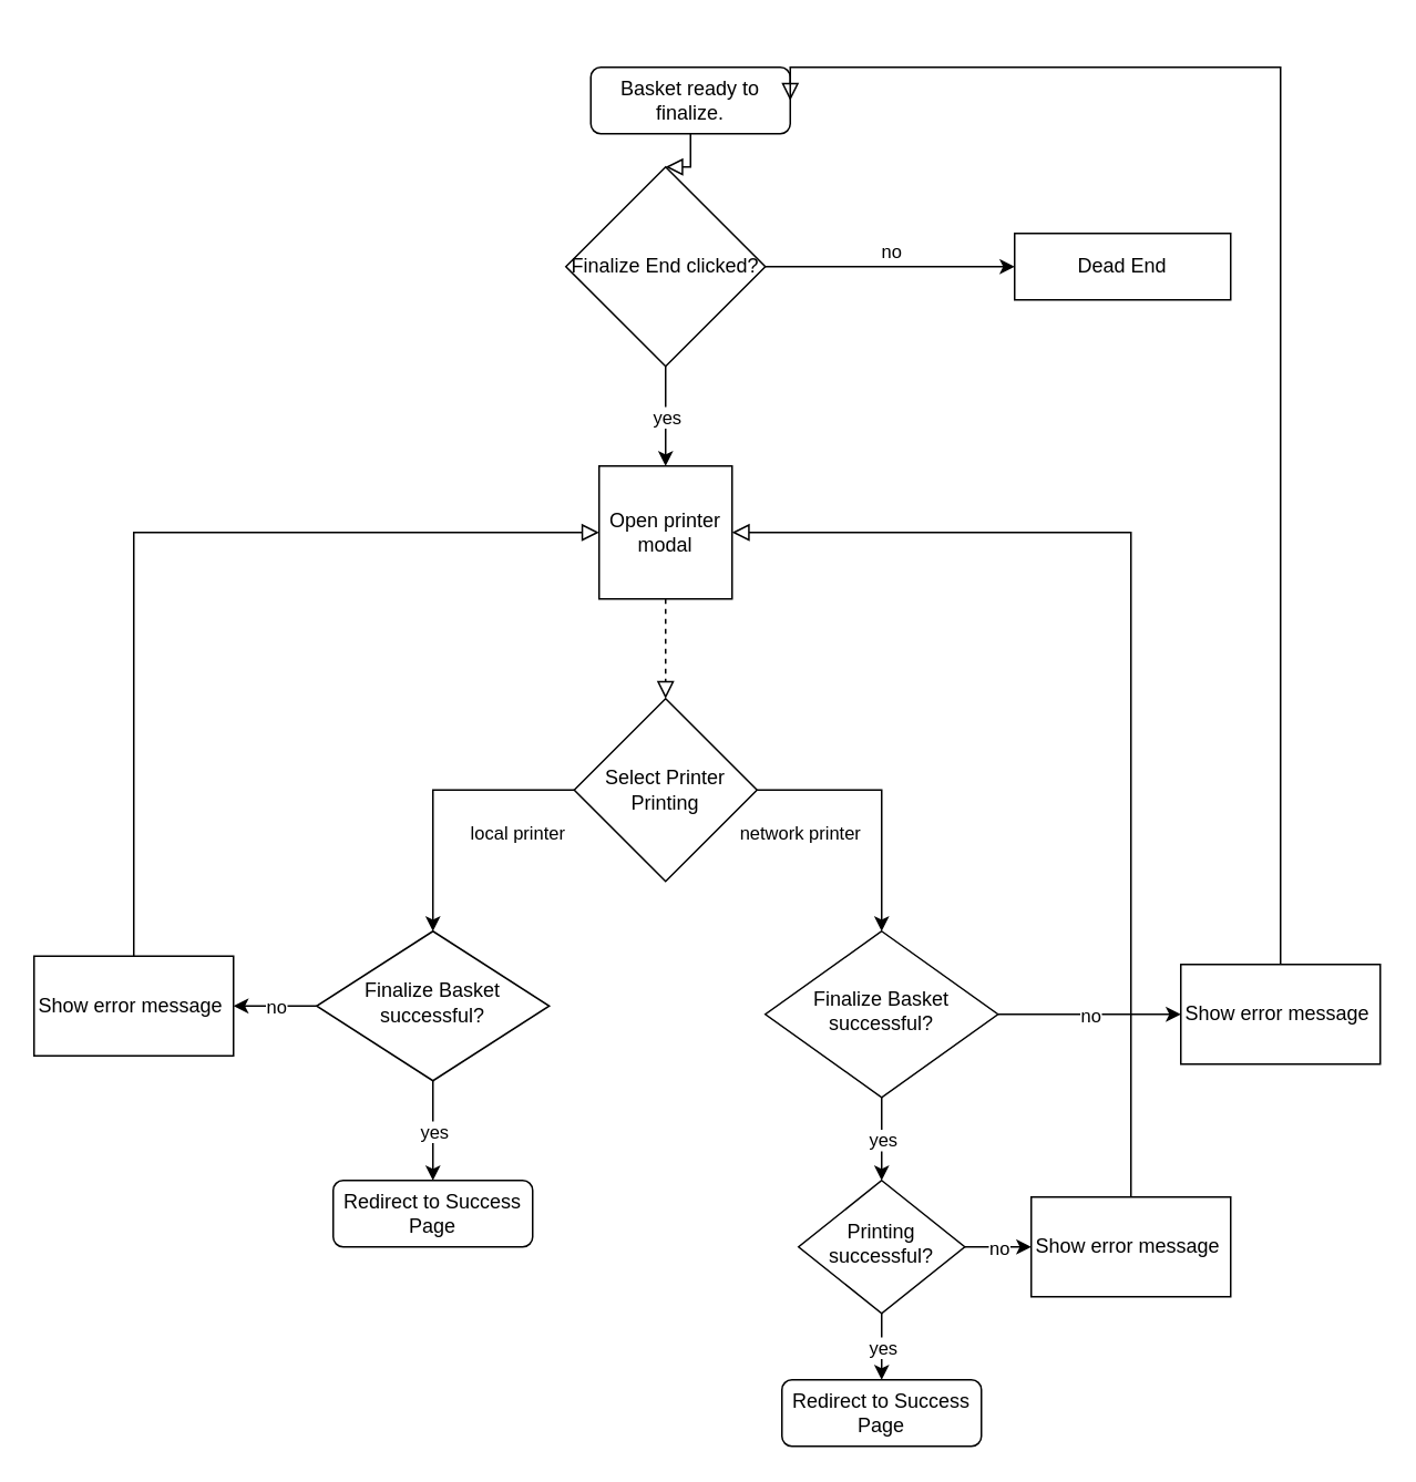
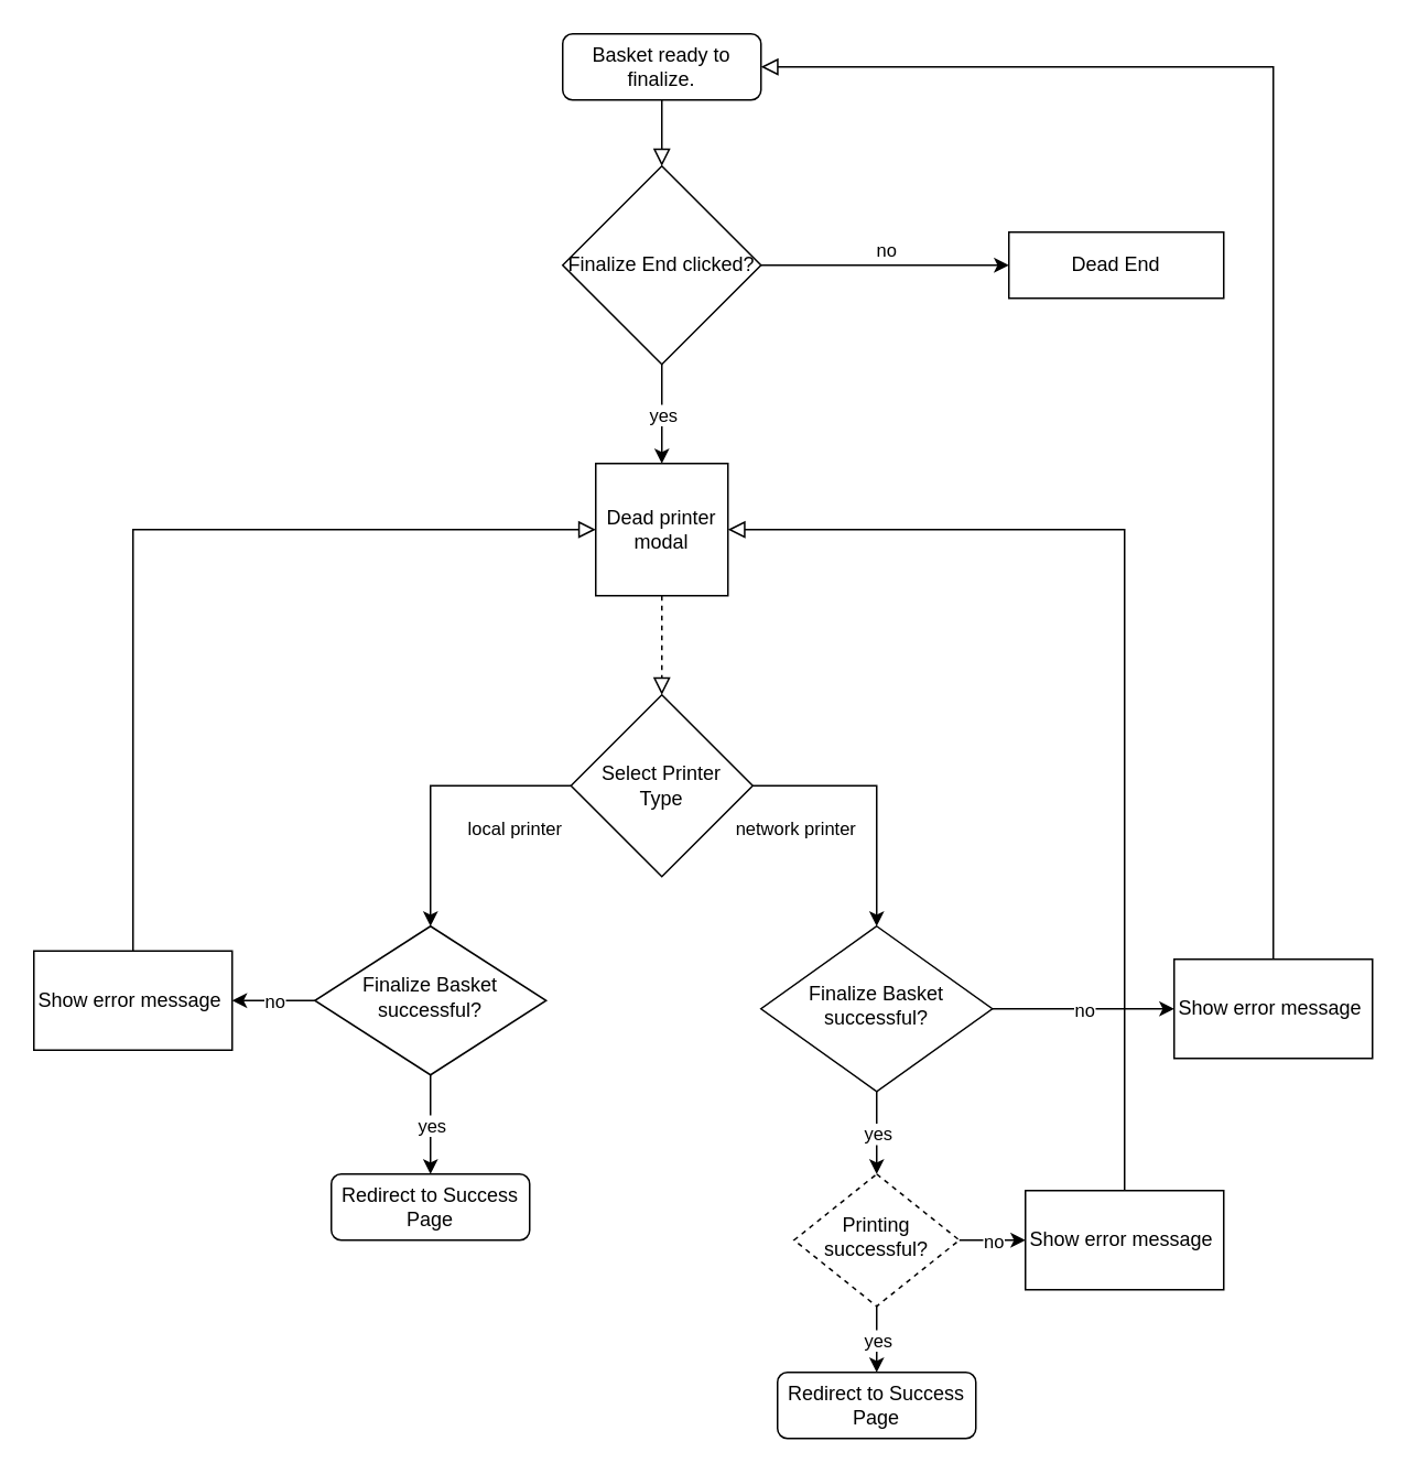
- <mxCell id="2" value="Basket ready to finalize." style="rounded=1;whiteSpace=wrap;html=1;fontSize=12;glass=0;strokeWidth=1;shadow=0;" parent="1" vertex="1"><mxGeometry x="355" y="40" width="120" height="40" as="geometry" /></mxCell>
+ <mxCell id="2" value="Basket ready to finalize." style="rounded=1;whiteSpace=wrap;html=1;fontSize=12;glass=0;strokeWidth=1;shadow=0;" parent="1" vertex="1"><mxGeometry x="340" y="20" width="120" height="40" as="geometry" /></mxCell>
- <mxCell id="16" value="Open printer modal" style="whiteSpace=wrap;html=1;aspect=fixed;" vertex="1" parent="1"><mxGeometry x="360" y="280" width="80" height="80" as="geometry" /></mxCell>
+ <mxCell id="16" value="Dead printer modal" style="whiteSpace=wrap;html=1;aspect=fixed;" vertex="1" parent="1"><mxGeometry x="360" y="280" width="80" height="80" as="geometry" /></mxCell>
- <mxCell id="14" value="Select Printer &lt;br&gt;Printing" style="rhombus;whiteSpace=wrap;html=1;" vertex="1" parent="1"><mxGeometry x="345" y="420" width="110" height="110" as="geometry" /></mxCell>
+ <mxCell id="14" value="Select Printer &lt;br&gt;Type" style="rhombus;whiteSpace=wrap;html=1;" vertex="1" parent="1"><mxGeometry x="345" y="420" width="110" height="110" as="geometry" /></mxCell>
- <mxCell id="22" value="Printing successful?" style="rhombus;whiteSpace=wrap;html=1;shadow=0;fontFamily=Helvetica;fontSize=12;align=center;strokeWidth=1;spacing=6;spacingTop=-4;" vertex="1" parent="1"><mxGeometry x="480" y="710" width="100" height="80" as="geometry" /></mxCell>
+ <mxCell id="22" value="Printing successful?" style="rhombus;whiteSpace=wrap;html=1;shadow=0;fontFamily=Helvetica;fontSize=12;align=center;strokeWidth=1;spacing=6;spacingTop=-4;dashed=1;" vertex="1" parent="1"><mxGeometry x="480" y="710" width="100" height="80" as="geometry" /></mxCell>
